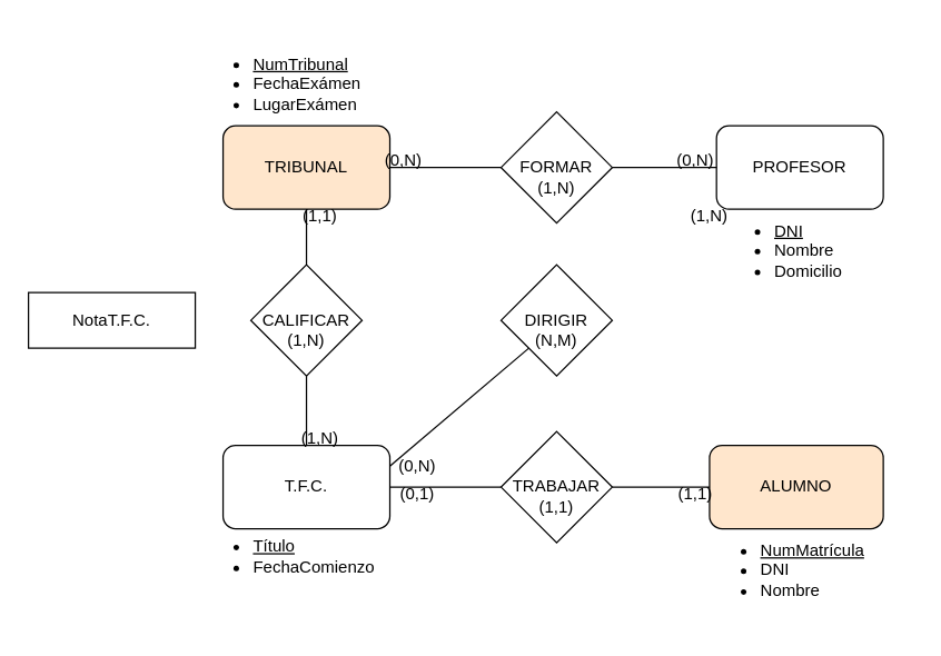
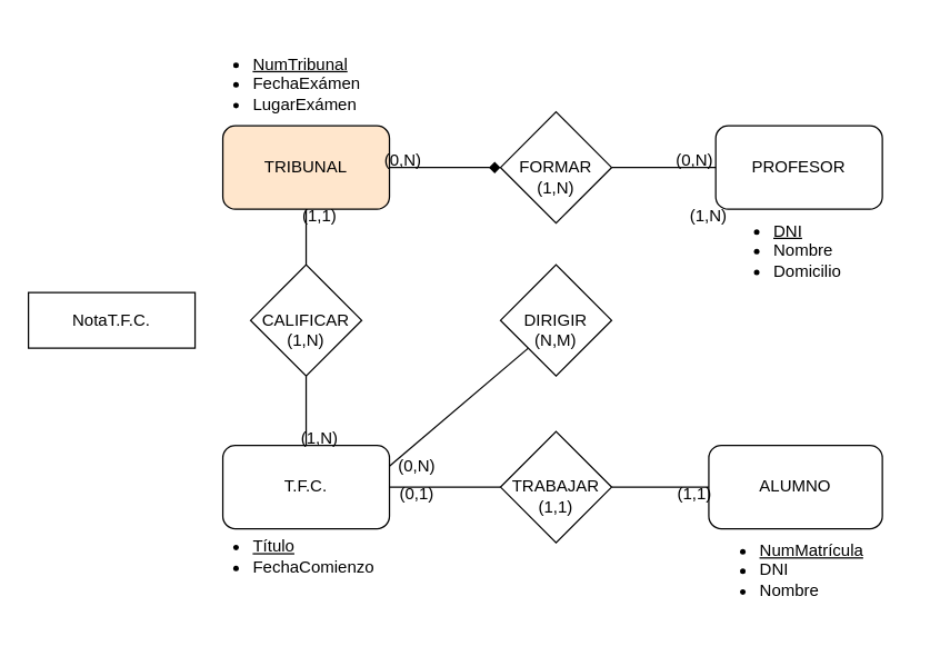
- <mxCell id="12" value="" style="endArrow=none;html=1;rounded=0;entryX=0;entryY=0.5;entryDx=0;entryDy=0;exitX=1;exitY=0.5;exitDx=0;exitDy=0;" edge="1" parent="1" source="8" target="10"><mxGeometry width="50" height="50" relative="1" as="geometry"><mxPoint x="270" y="100" as="sourcePoint" /><mxPoint x="345" y="100" as="targetPoint" /></mxGeometry></mxCell>
+ <mxCell id="12" value="" style="endArrow=diamond;html=1;rounded=0;entryX=0;entryY=0.5;entryDx=0;entryDy=0;exitX=1;exitY=0.5;exitDx=0;exitDy=0;" edge="1" parent="1" source="8" target="10"><mxGeometry width="50" height="50" relative="1" as="geometry"><mxPoint x="270" y="100" as="sourcePoint" /><mxPoint x="345" y="100" as="targetPoint" /></mxGeometry></mxCell>
- <mxCell id="2" value="ALUMNO" style="rounded=1;whiteSpace=wrap;html=1;fillColor=#ffe6cc;" vertex="1" parent="1"><mxGeometry x="510" y="320" width="125" height="60" as="geometry" /></mxCell>
+ <mxCell id="2" value="ALUMNO" style="rounded=1;whiteSpace=wrap;html=1;" vertex="1" parent="1"><mxGeometry x="510" y="320" width="125" height="60" as="geometry" /></mxCell>
